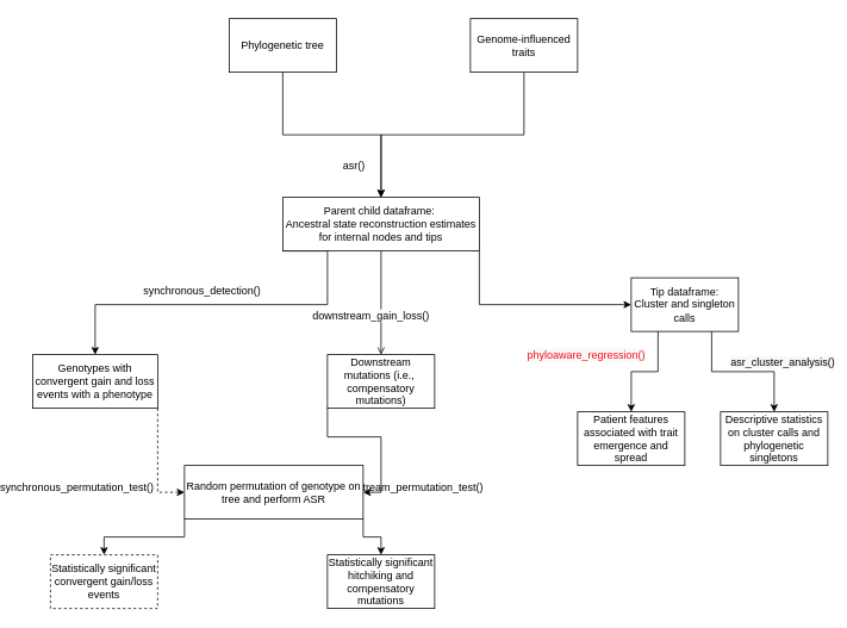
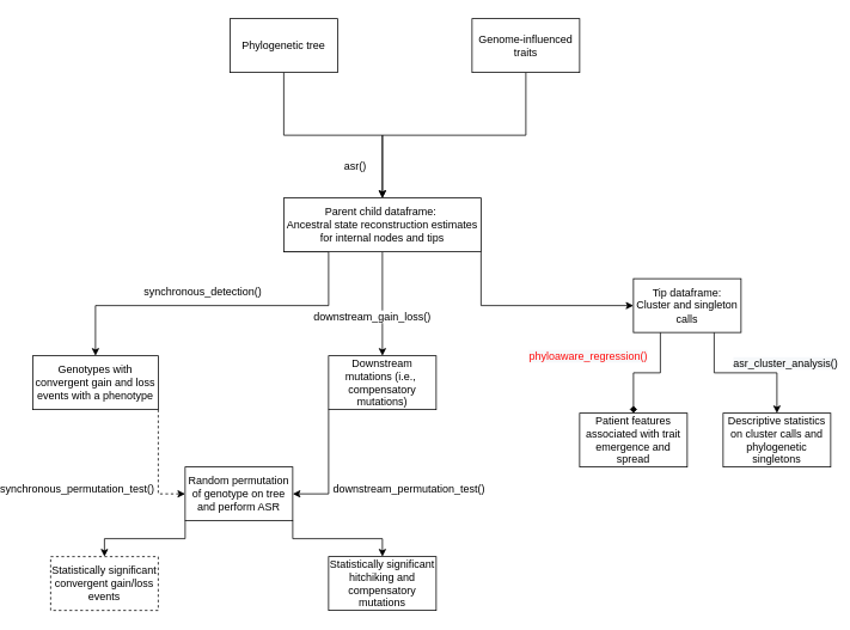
- <mxCell id="6" style="edgeStyle=orthogonalEdgeStyle;rounded=0;orthogonalLoop=1;jettySize=auto;html=1;exitX=0.5;exitY=1;exitDx=0;exitDy=0;endArrow=open;" parent="1" source="7" target="16" edge="1"><mxGeometry relative="1" as="geometry" /></mxCell>
+ <mxCell id="6" style="edgeStyle=orthogonalEdgeStyle;rounded=0;orthogonalLoop=1;jettySize=auto;html=1;exitX=0.5;exitY=1;exitDx=0;exitDy=0;" parent="1" source="7" target="16" edge="1"><mxGeometry relative="1" as="geometry" /></mxCell>
- <mxCell id="27" style="edgeStyle=orthogonalEdgeStyle;rounded=0;orthogonalLoop=1;jettySize=auto;html=1;exitX=0.25;exitY=1;exitDx=0;exitDy=0;" parent="1" source="29" target="13" edge="1"><mxGeometry relative="1" as="geometry" /></mxCell>
+ <mxCell id="27" style="edgeStyle=orthogonalEdgeStyle;rounded=0;orthogonalLoop=1;jettySize=auto;html=1;exitX=0.25;exitY=1;exitDx=0;exitDy=0;endArrow=diamond;" parent="1" source="29" target="13" edge="1"><mxGeometry relative="1" as="geometry" /></mxCell>
- <mxCell id="26" value="Random permutation of genotype on tree and perform ASR" style="rounded=0;whiteSpace=wrap;html=1;" parent="1" vertex="1"><mxGeometry x="190" y="520" width="200" height="60" as="geometry" /></mxCell>
+ <mxCell id="26" value="Random permutation of genotype on tree and perform ASR" style="rounded=0;whiteSpace=wrap;html=1;" parent="1" vertex="1"><mxGeometry x="190" y="520" width="120" height="60" as="geometry" /></mxCell>
